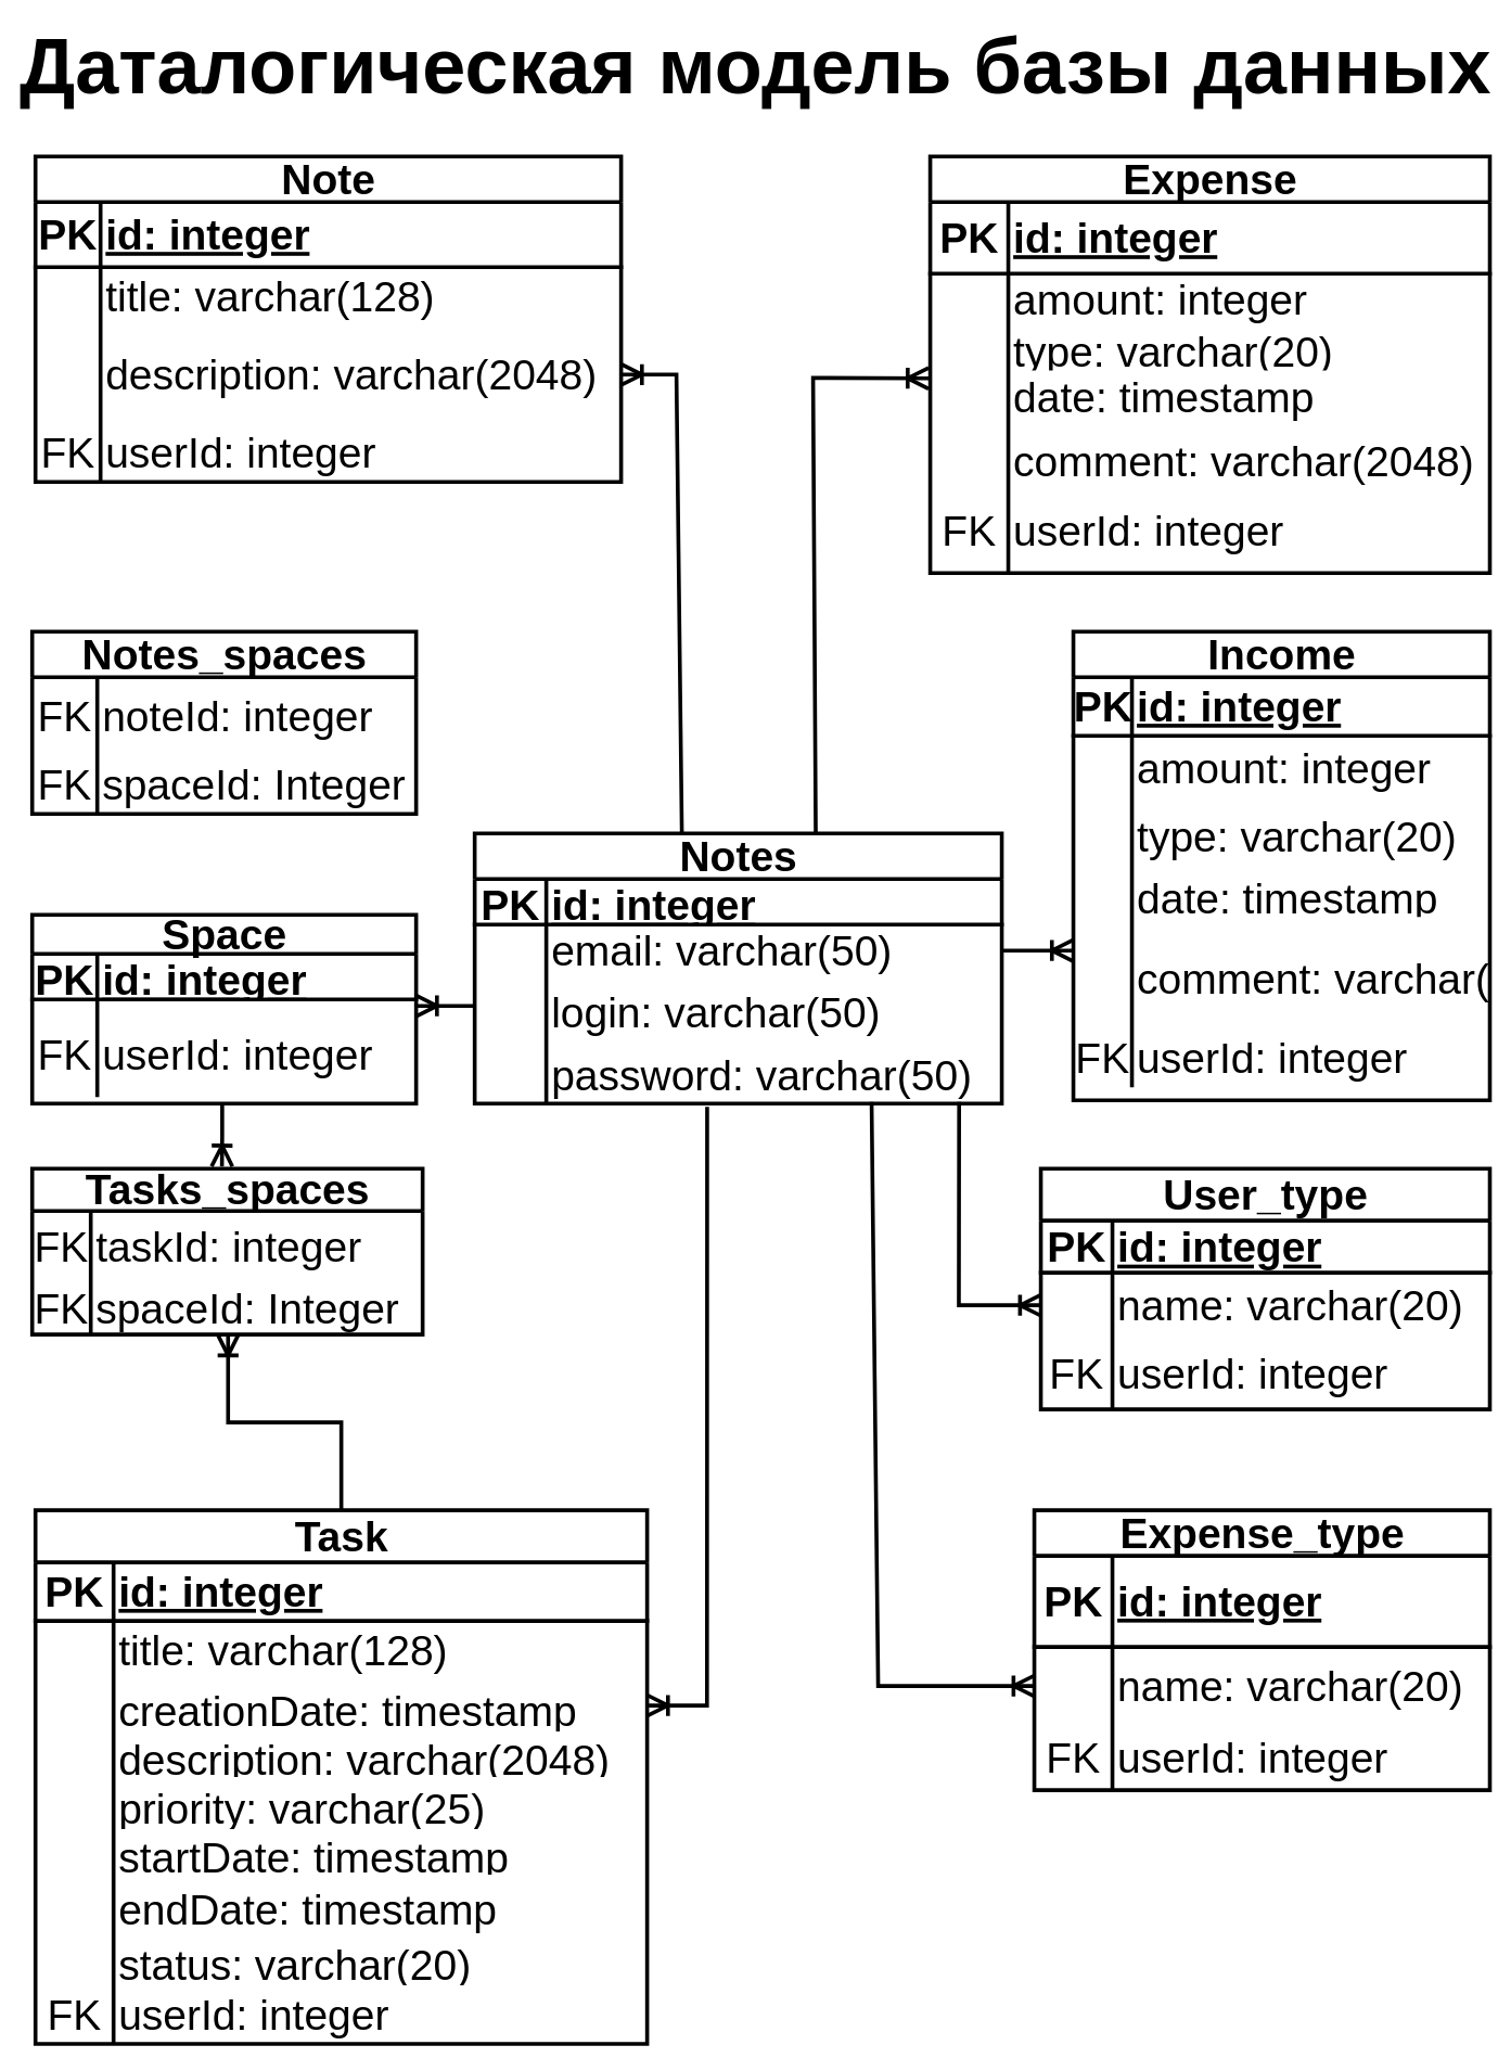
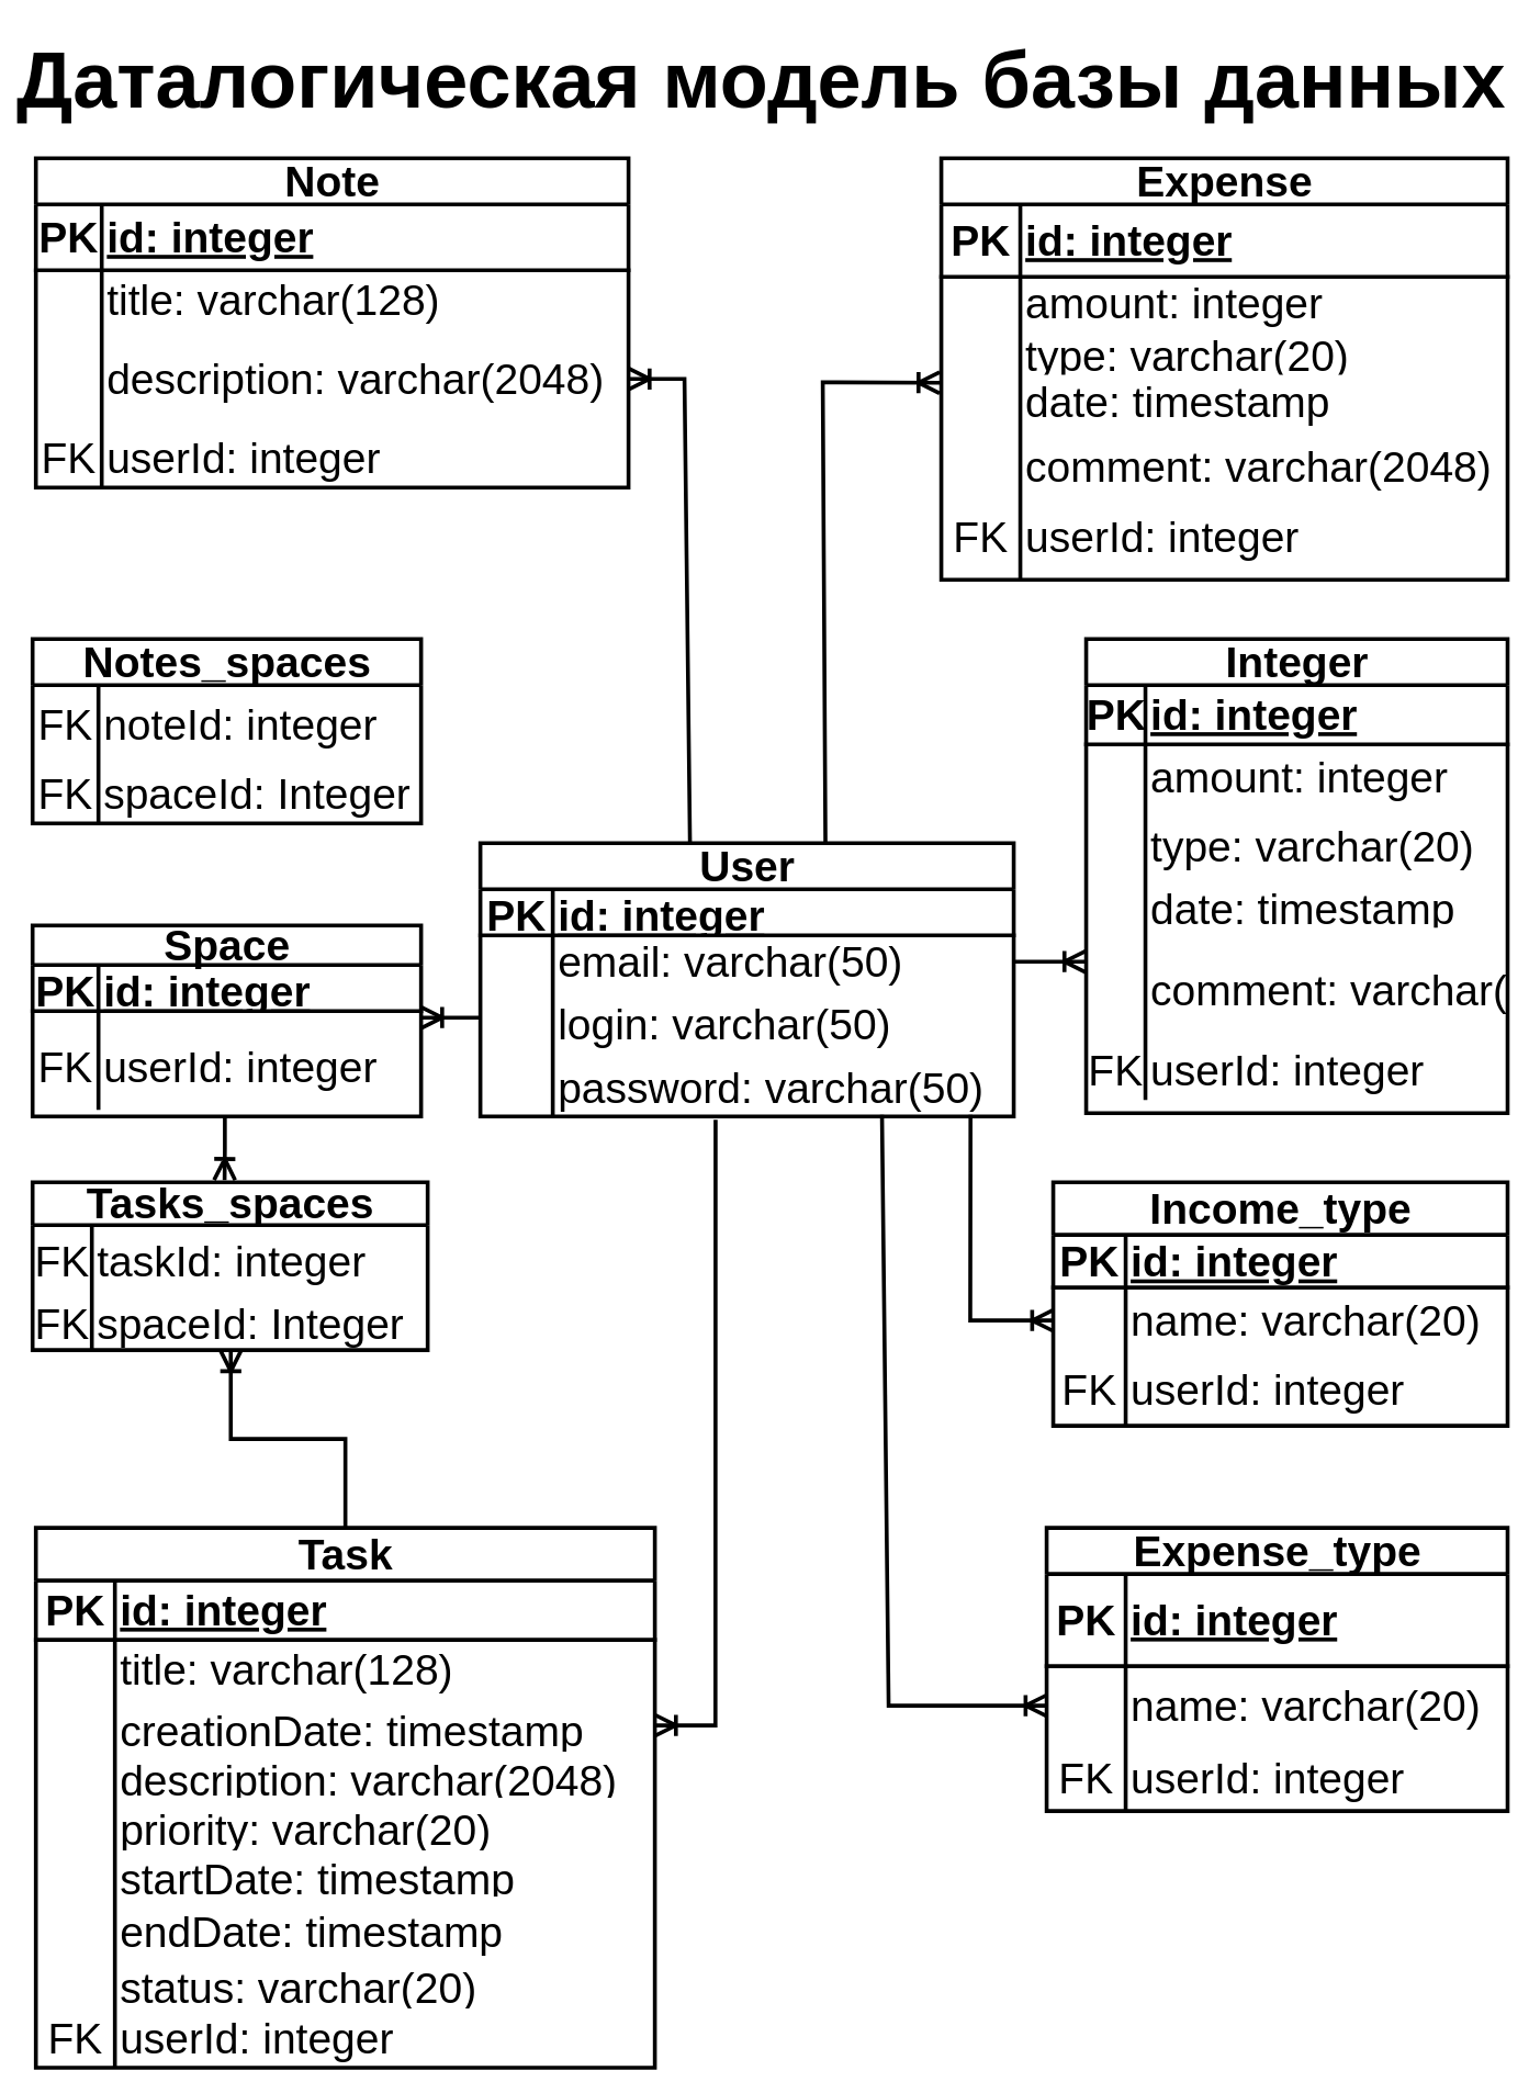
- <mxCell id="147" value="&lt;font style=&quot;font-size: 120px;&quot;&gt;&lt;b style=&quot;font-size: 120px;&quot;&gt;Даталогическая модель базы данных&lt;/b&gt;&lt;/font&gt;" style="text;html=1;align=center;verticalAlign=middle;resizable=0;points=[];autosize=1;strokeColor=none;fillColor=none;fontSize=120;" parent="1" vertex="1"><mxGeometry x="20" y="20" width="2280" height="160" as="geometry" /></mxCell>
+ <mxCell id="147" value="&lt;font style=&quot;font-size: 120px;&quot;&gt;&lt;b style=&quot;font-size: 120px;&quot;&gt;Даталогическая модель базы данных&lt;/b&gt;&lt;/font&gt;" style="text;html=1;align=center;verticalAlign=middle;resizable=0;points=[];autosize=1;strokeColor=none;fillColor=none;fontSize=120;" parent="1" vertex="1"><mxGeometry x="15" y="40" width="2280" height="160" as="geometry" /></mxCell>
- <mxCell id="109" value="Income" style="shape=table;startSize=70;container=1;collapsible=1;childLayout=tableLayout;fixedRows=1;rowLines=0;fontStyle=1;align=center;resizeLast=1;html=1;fontSize=65;strokeWidth=6;" parent="1" vertex="1"><mxGeometry x="1649" y="970" width="640" height="720" as="geometry" /></mxCell>
+ <mxCell id="109" value="Integer" style="shape=table;startSize=70;container=1;collapsible=1;childLayout=tableLayout;fixedRows=1;rowLines=0;fontStyle=1;align=center;resizeLast=1;html=1;fontSize=65;strokeWidth=6;" parent="1" vertex="1"><mxGeometry x="1649" y="970" width="640" height="720" as="geometry" /></mxCell>
- <mxCell id="2" value="Notes" style="shape=table;startSize=70;container=1;collapsible=1;childLayout=tableLayout;fixedRows=1;rowLines=0;fontStyle=1;align=center;resizeLast=1;html=1;fontSize=65;strokeWidth=6;" parent="1" vertex="1"><mxGeometry x="729" y="1280" width="810" height="415.0" as="geometry" /></mxCell>
+ <mxCell id="2" value="User" style="shape=table;startSize=70;container=1;collapsible=1;childLayout=tableLayout;fixedRows=1;rowLines=0;fontStyle=1;align=center;resizeLast=1;html=1;fontSize=65;strokeWidth=6;" parent="1" vertex="1"><mxGeometry x="729" y="1280" width="810" height="415.0" as="geometry" /></mxCell>
- <mxCell id="99" value="User_type" style="shape=table;startSize=80;container=1;collapsible=1;childLayout=tableLayout;fixedRows=1;rowLines=0;fontStyle=1;align=center;resizeLast=1;html=1;fontSize=65;strokeWidth=6;" parent="1" vertex="1"><mxGeometry x="1599" y="1795" width="690" height="370" as="geometry" /></mxCell>
+ <mxCell id="99" value="Income_type" style="shape=table;startSize=80;container=1;collapsible=1;childLayout=tableLayout;fixedRows=1;rowLines=0;fontStyle=1;align=center;resizeLast=1;html=1;fontSize=65;strokeWidth=6;" parent="1" vertex="1"><mxGeometry x="1599" y="1795" width="690" height="370" as="geometry" /></mxCell>
- <mxCell id="67" value="priority: varchar(25)" style="shape=partialRectangle;connectable=0;fillColor=none;top=0;left=0;bottom=0;right=0;align=left;spacingLeft=6;overflow=hidden;fontSize=65;strokeWidth=6;" parent="65" vertex="1"><mxGeometry x="120" width="820" height="80" as="geometry"><mxRectangle width="820" height="80" as="alternateBounds" /></mxGeometry></mxCell>
+ <mxCell id="67" value="priority: varchar(20)" style="shape=partialRectangle;connectable=0;fillColor=none;top=0;left=0;bottom=0;right=0;align=left;spacingLeft=6;overflow=hidden;fontSize=65;strokeWidth=6;" parent="65" vertex="1"><mxGeometry x="120" width="820" height="80" as="geometry"><mxRectangle width="820" height="80" as="alternateBounds" /></mxGeometry></mxCell>
